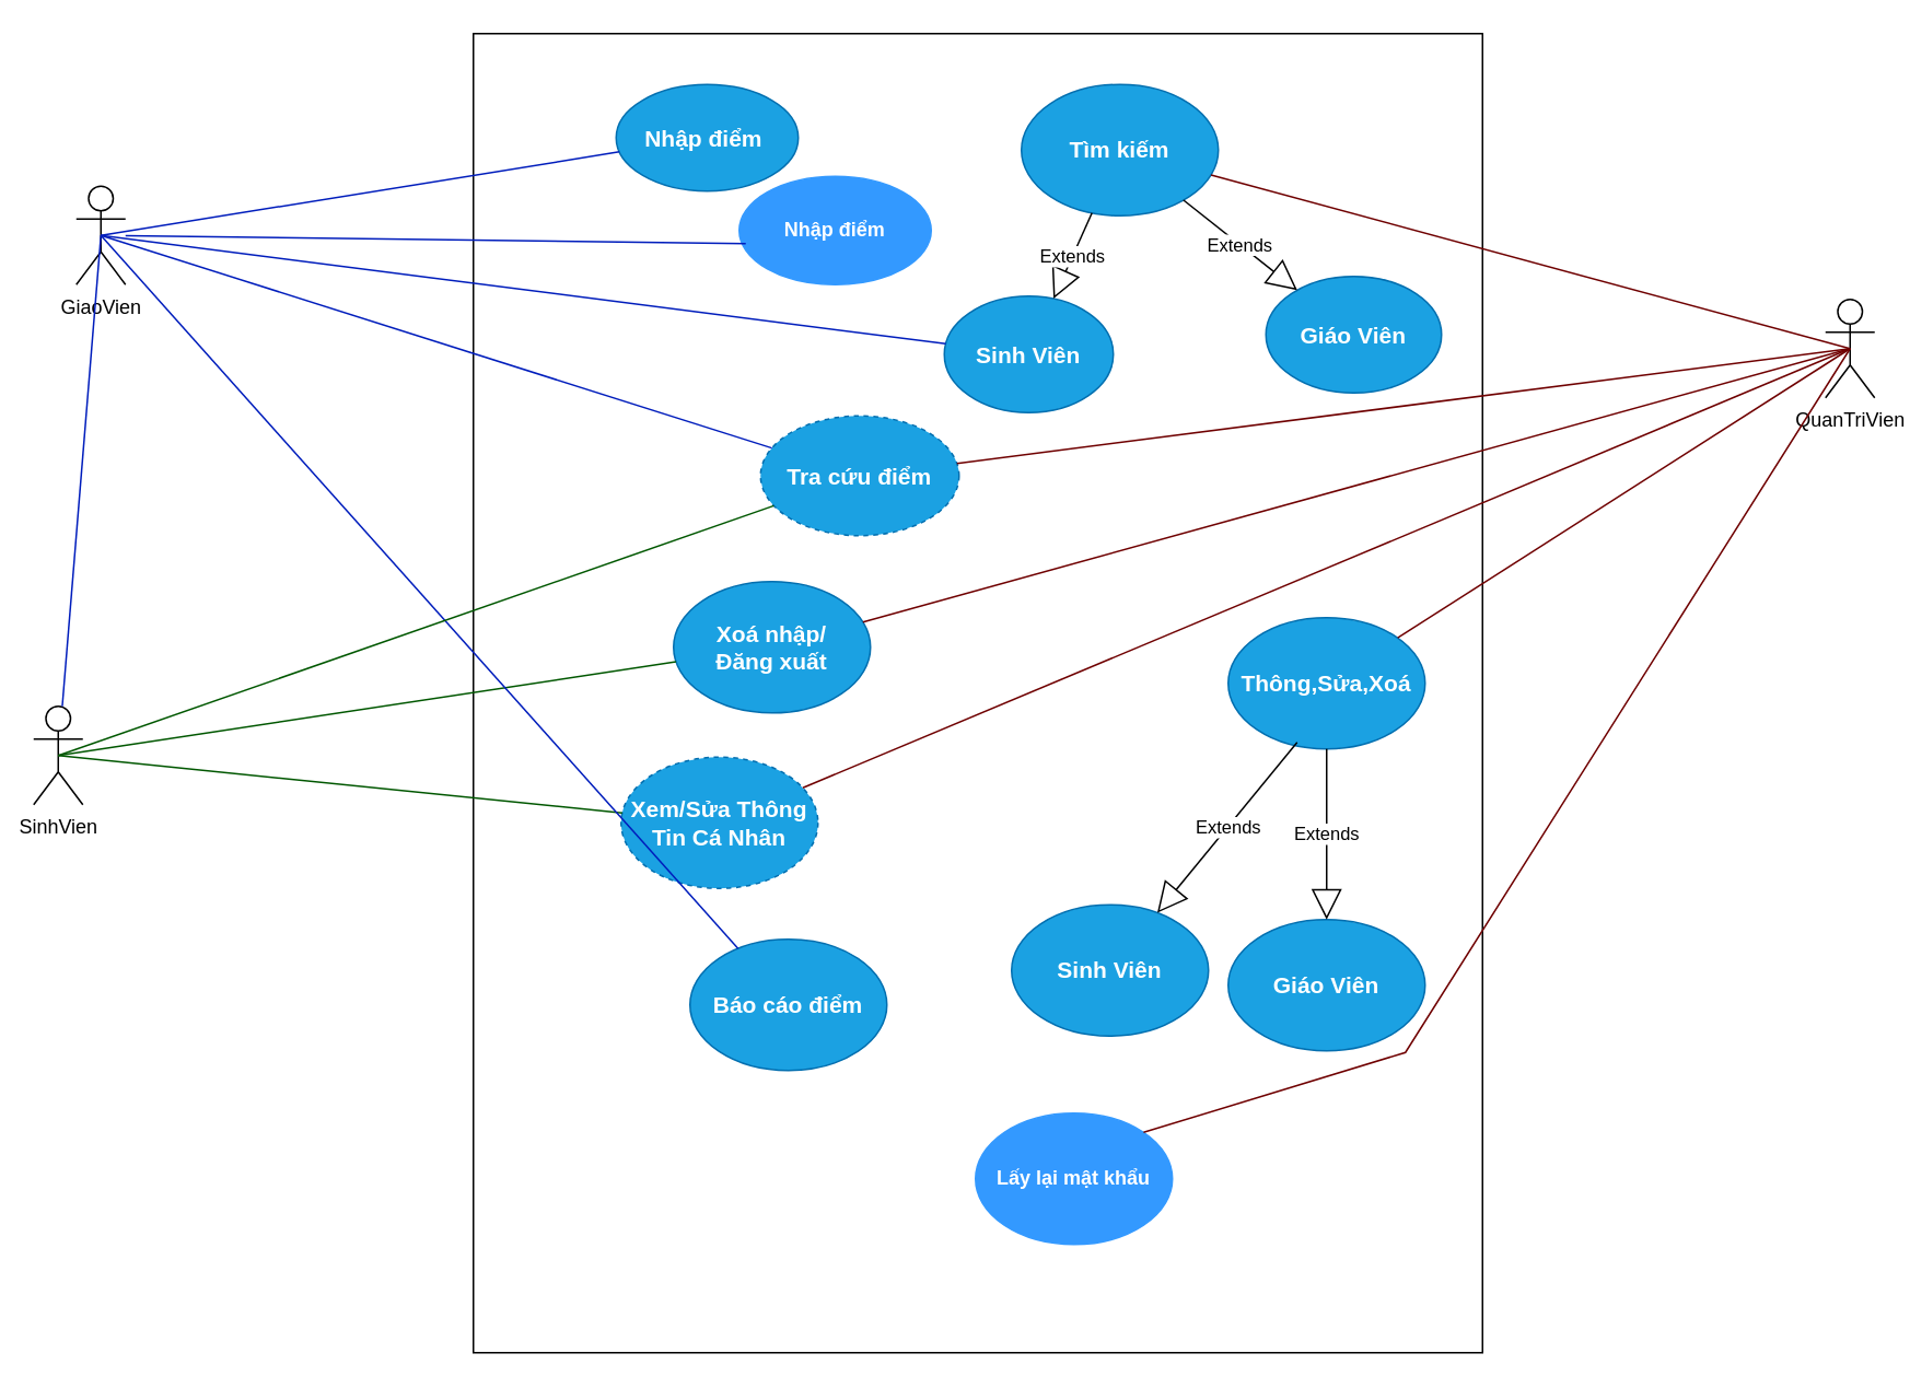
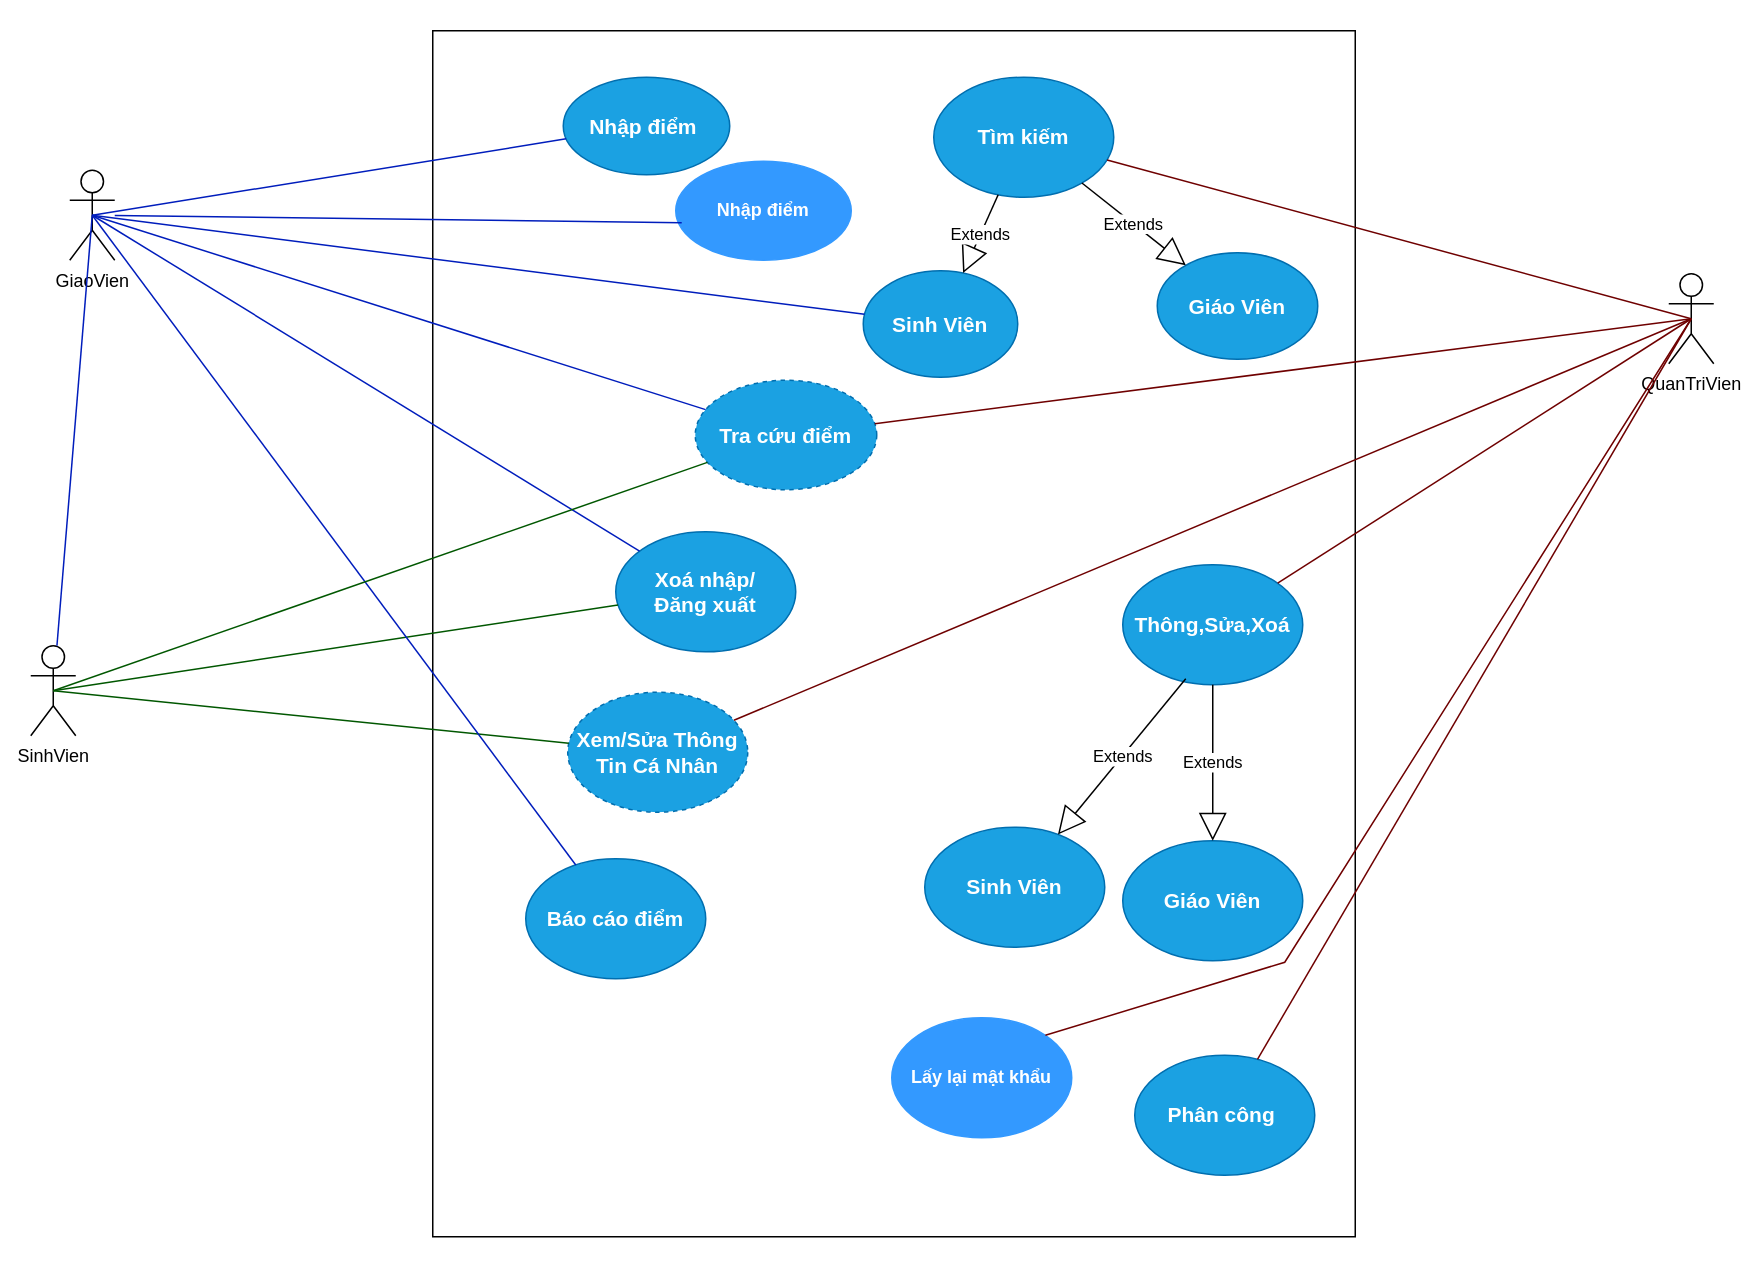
+ <mxCell id="10" value="" style="endArrow=none;html=1;rounded=0;exitX=0.5;exitY=0.5;exitDx=0;exitDy=0;exitPerimeter=0;fillColor=#0050ef;strokeColor=#001DBC;" parent="1" source="4" target="7" edge="1"><mxGeometry width="50" height="50" relative="1" as="geometry"><mxPoint x="298" y="244" as="sourcePoint" /><mxPoint x="348" y="194" as="targetPoint" /></mxGeometry></mxCell>
- <mxCell id="11" value="" style="endArrow=none;html=1;rounded=0;exitX=0.5;exitY=0.5;exitDx=0;exitDy=0;exitPerimeter=0;fillColor=#a20025;strokeColor=#6F0000;" parent="1" source="5" target="7" edge="1"><mxGeometry width="50" height="50" relative="1" as="geometry"><mxPoint x="292" y="426" as="sourcePoint" /><mxPoint x="342" y="376" as="targetPoint" /></mxGeometry></mxCell>
+ <mxCell id="36" value="" style="endArrow=none;html=1;rounded=0;exitX=0.5;exitY=0.5;exitDx=0;exitDy=0;exitPerimeter=0;fillColor=#a20025;strokeColor=#6F0000;" parent="1" source="5" target="35" edge="1"><mxGeometry width="50" height="50" relative="1" as="geometry"><mxPoint x="1277" y="396" as="sourcePoint" /><mxPoint x="1001" y="572" as="targetPoint" /></mxGeometry></mxCell>
- <mxCell id="22" value="Báo cáo điểm" style="ellipse;whiteSpace=wrap;html=1;fillColor=#1ba1e2;fontColor=#ffffff;strokeColor=#006EAF;fontStyle=1;fontSize=14;" parent="1" vertex="1"><mxGeometry x="420" y="572" width="120" height="80" as="geometry" /></mxCell>
+ <mxCell id="22" value="Báo cáo điểm" style="ellipse;whiteSpace=wrap;html=1;fillColor=#1ba1e2;fontColor=#ffffff;strokeColor=#006EAF;fontStyle=1;fontSize=14;" parent="1" vertex="1"><mxGeometry x="350" y="572" width="120" height="80" as="geometry" /></mxCell>
+ <mxCell id="35" value="Phân công&amp;nbsp;" style="ellipse;whiteSpace=wrap;html=1;fillColor=#1ba1e2;fontColor=#ffffff;strokeColor=#006EAF;fontStyle=1;fontSize=14;" parent="1" vertex="1"><mxGeometry x="756" y="703" width="120" height="80" as="geometry" /></mxCell>
